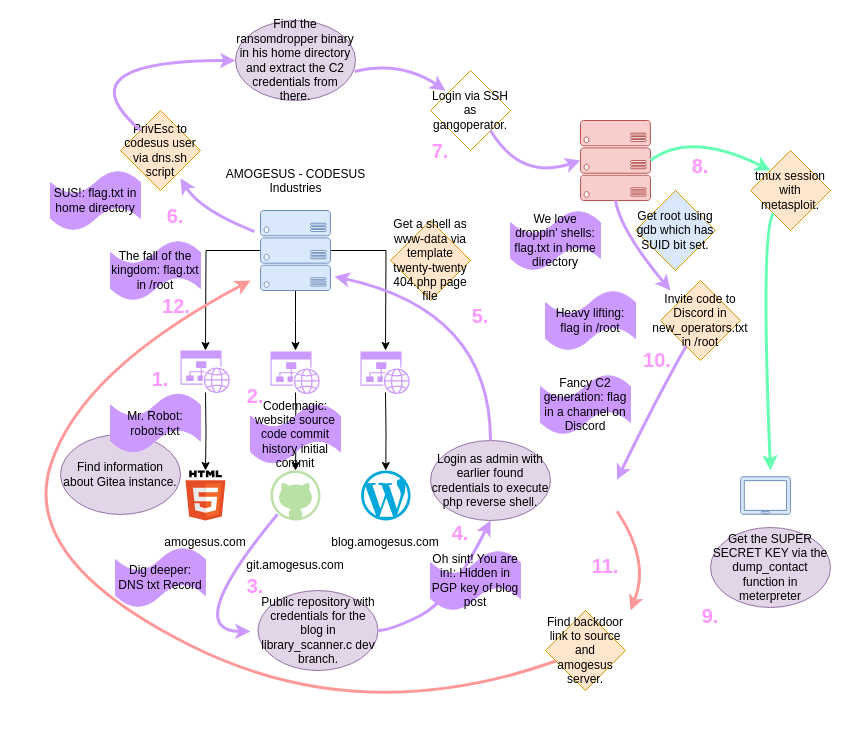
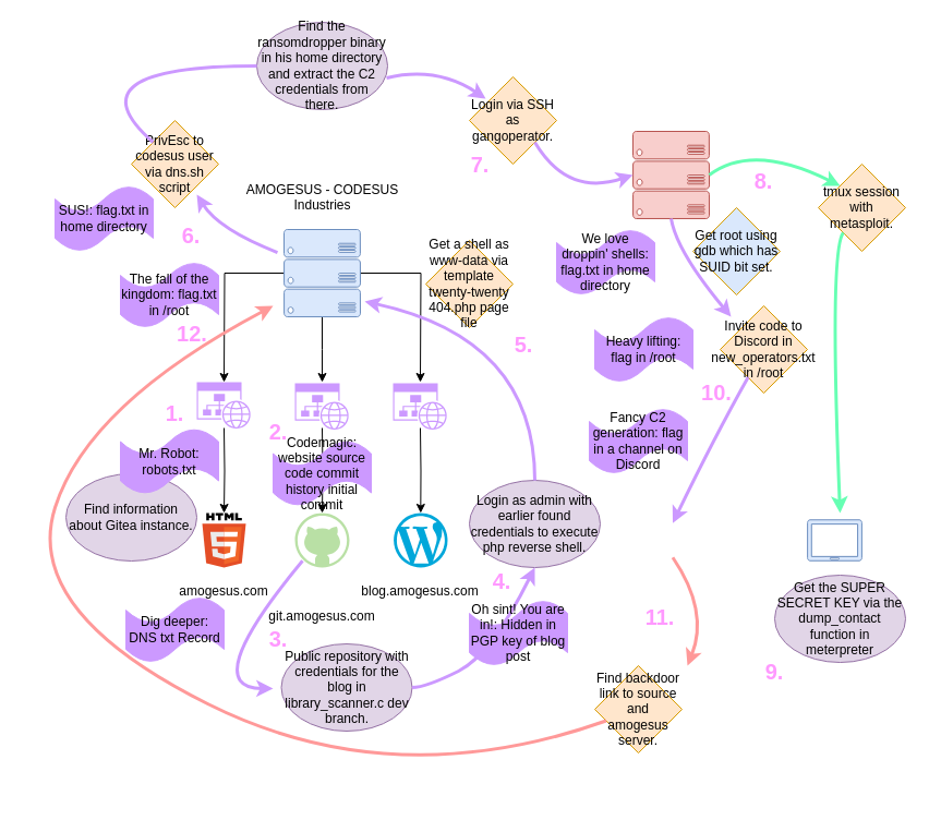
- <mxCell id="28" value="" style="curved=1;endArrow=classic;html=1;rounded=0;exitX=0;exitY=0;exitDx=0;exitDy=0;strokeColor=#CC99FF;strokeWidth=3;entryX=0;entryY=0.5;entryDx=0;entryDy=0;" parent="1" source="25" target="27" edge="1"><mxGeometry width="50" height="50" relative="1" as="geometry"><mxPoint x="320" y="232" as="sourcePoint" /><mxPoint x="164" y="68" as="targetPoint" /><Array as="points"><mxPoint x="60" y="60" /></Array></mxGeometry></mxCell>
+ <mxCell id="28" value="" style="curved=1;endArrow=none;html=1;rounded=0;exitX=0;exitY=0;exitDx=0;exitDy=0;strokeColor=#CC99FF;strokeWidth=3;entryX=0;entryY=0.5;entryDx=0;entryDy=0;" parent="1" source="25" target="27" edge="1"><mxGeometry width="50" height="50" relative="1" as="geometry"><mxPoint x="320" y="232" as="sourcePoint" /><mxPoint x="164" y="68" as="targetPoint" /><Array as="points"><mxPoint x="60" y="60" /></Array></mxGeometry></mxCell>
- <mxCell id="29" value="&lt;div&gt;Login via SSH as gangoperator.&lt;/div&gt;" style="rhombus;whiteSpace=wrap;html=1;fillColor=#ffffff;strokeColor=#d79b00;fillStyle=solid;" parent="1" vertex="1"><mxGeometry x="430" y="70" width="80" height="80" as="geometry" /></mxCell>
+ <mxCell id="29" value="&lt;div&gt;Login via SSH as gangoperator.&lt;/div&gt;" style="rhombus;whiteSpace=wrap;html=1;fillColor=#ffe6cc;strokeColor=#d79b00;fillStyle=solid;" parent="1" vertex="1"><mxGeometry x="430" y="70" width="80" height="80" as="geometry" /></mxCell>
